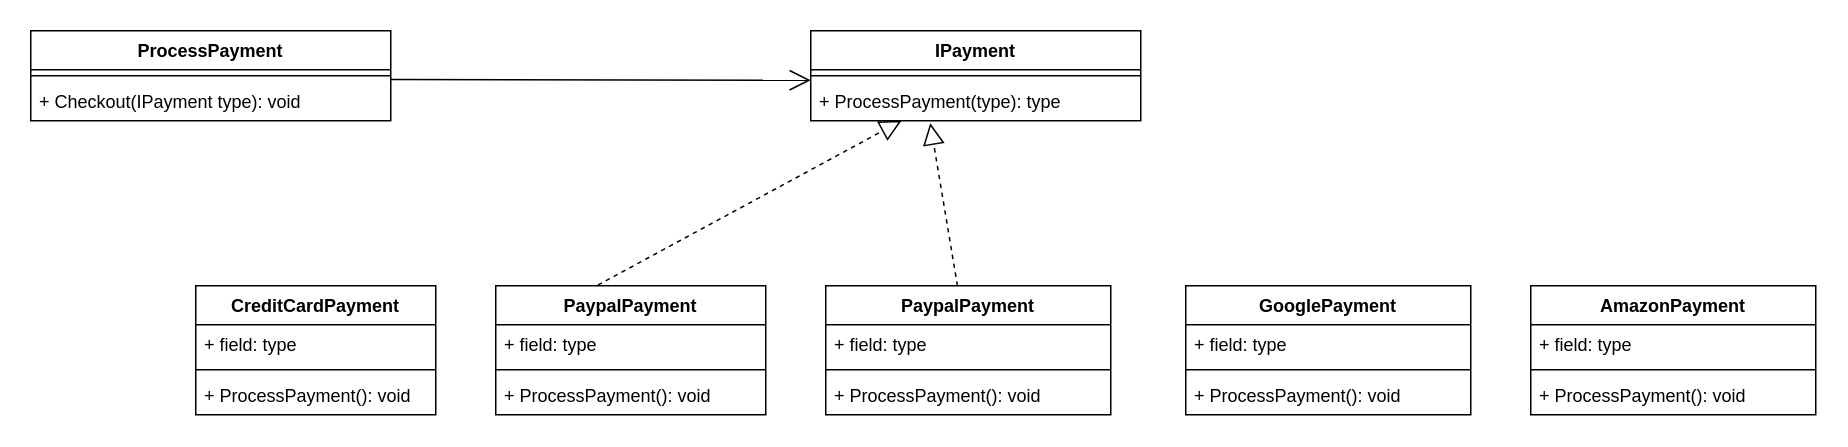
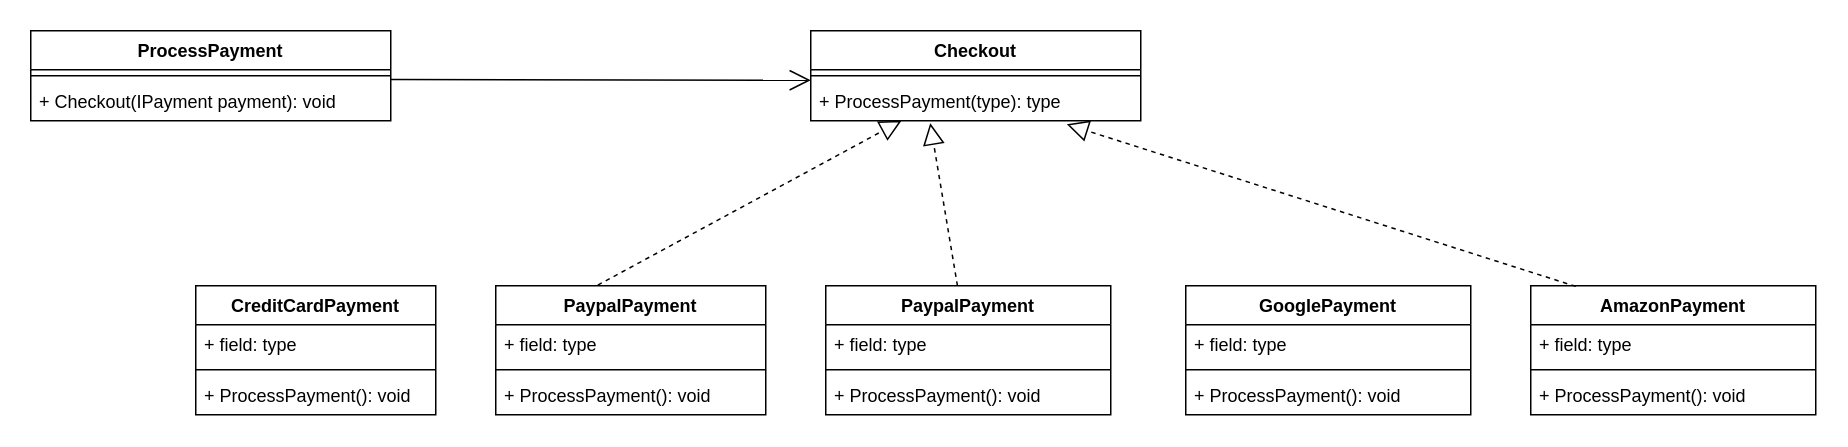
- <mxCell id="25" value="IPayment" style="swimlane;fontStyle=1;align=center;verticalAlign=top;childLayout=stackLayout;horizontal=1;startSize=26;horizontalStack=0;resizeParent=1;resizeParentMax=0;resizeLast=0;collapsible=1;marginBottom=0;" vertex="1" parent="1"><mxGeometry x="540" y="20" width="220" height="60" as="geometry" /></mxCell>
+ <mxCell id="25" value="Checkout" style="swimlane;fontStyle=1;align=center;verticalAlign=top;childLayout=stackLayout;horizontal=1;startSize=26;horizontalStack=0;resizeParent=1;resizeParentMax=0;resizeLast=0;collapsible=1;marginBottom=0;" vertex="1" parent="1"><mxGeometry x="540" y="20" width="220" height="60" as="geometry" /></mxCell>
- <mxCell id="4" value="+ Checkout(IPayment type): void" style="text;strokeColor=none;fillColor=none;align=left;verticalAlign=top;spacingLeft=4;spacingRight=4;overflow=hidden;rotatable=0;points=[[0,0.5],[1,0.5]];portConstraint=eastwest;" vertex="1" parent="2"><mxGeometry y="34" width="240" height="26" as="geometry" /></mxCell>
+ <mxCell id="4" value="+ Checkout(IPayment payment): void" style="text;strokeColor=none;fillColor=none;align=left;verticalAlign=top;spacingLeft=4;spacingRight=4;overflow=hidden;rotatable=0;points=[[0,0.5],[1,0.5]];portConstraint=eastwest;" vertex="1" parent="2"><mxGeometry y="34" width="240" height="26" as="geometry" /></mxCell>
+ <mxCell id="30" value="" style="endArrow=block;dashed=1;endFill=0;endSize=12;html=1;entryX=0.776;entryY=1.092;entryDx=0;entryDy=0;entryPerimeter=0;exitX=0.158;exitY=0.005;exitDx=0;exitDy=0;exitPerimeter=0;" edge="1" parent="1" source="21" target="27"><mxGeometry width="160" relative="1" as="geometry"><mxPoint x="861.56" y="201.978" as="sourcePoint" /><mxPoint x="657.58" y="90.806" as="targetPoint" /></mxGeometry></mxCell>
